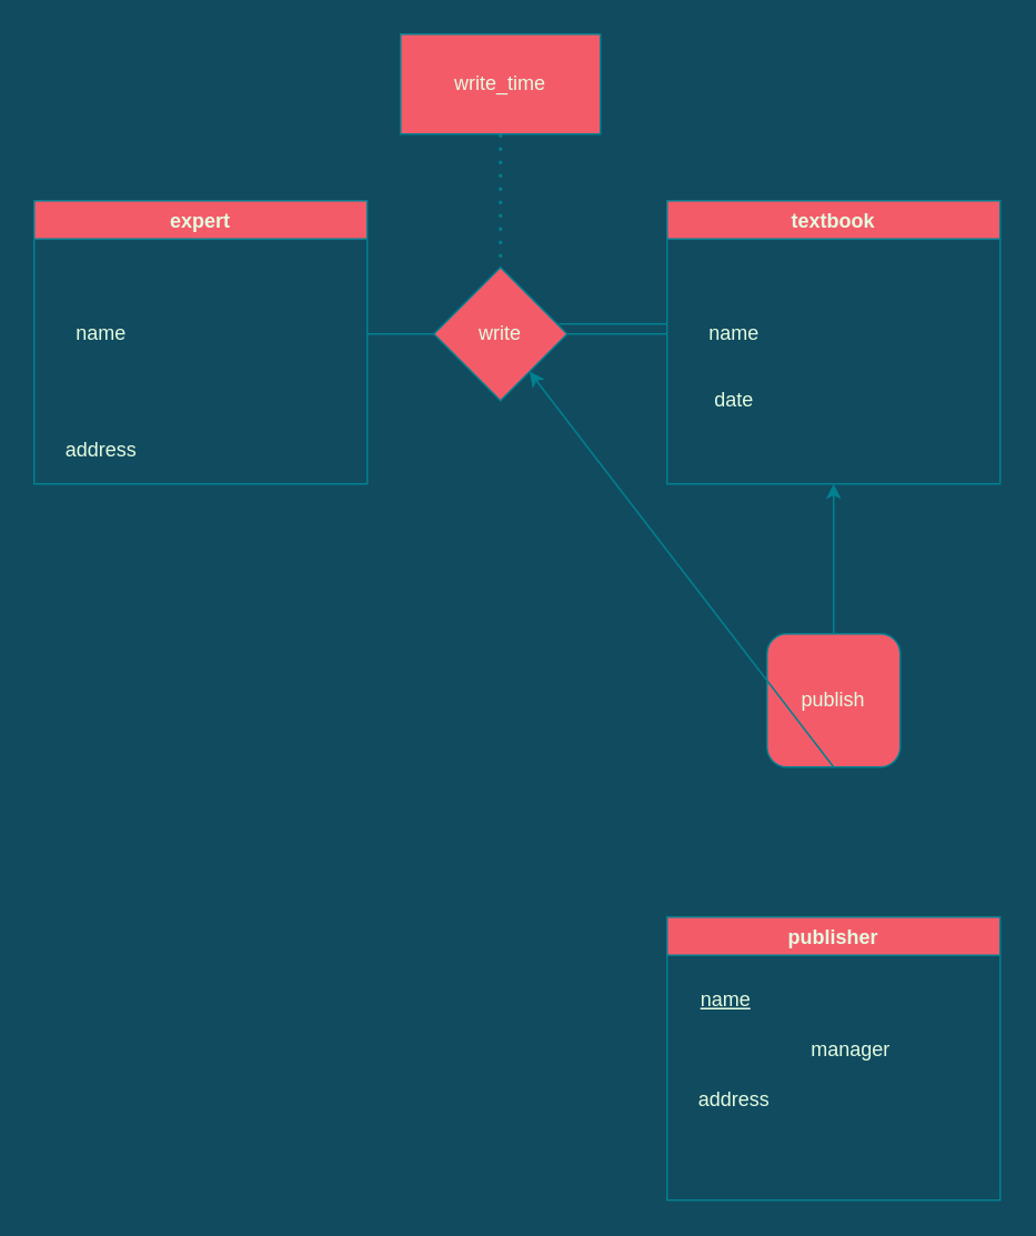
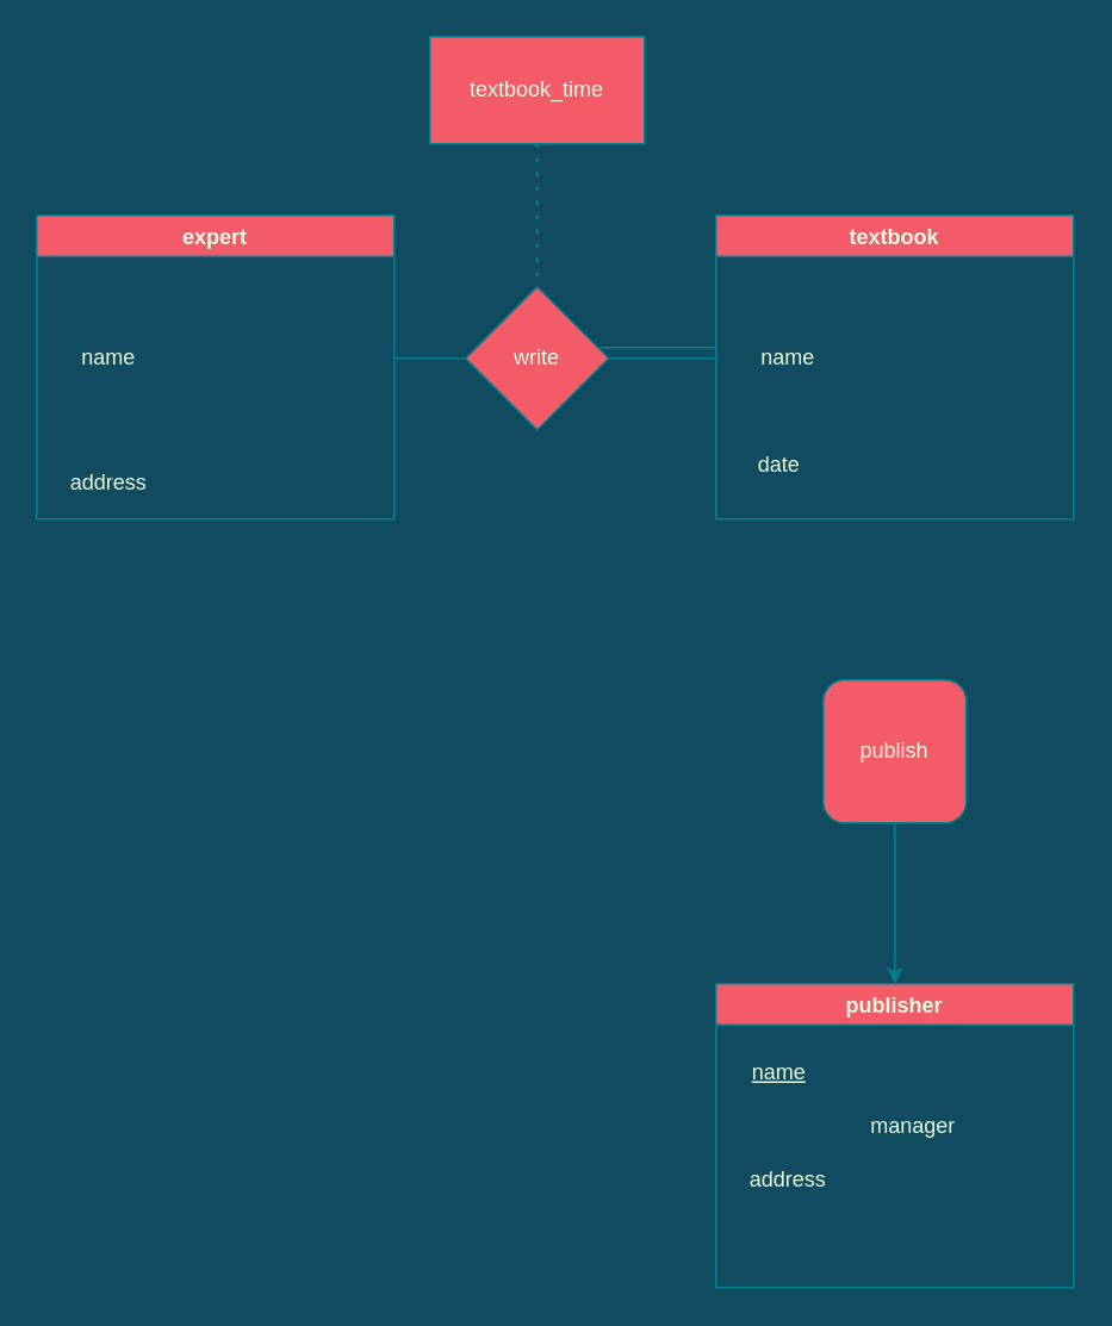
- <mxCell id="17" value="write_time" style="rounded=0;whiteSpace=wrap;html=1;fillColor=#F45B69;strokeColor=#028090;fontColor=#E4FDE1;" parent="1" vertex="1"><mxGeometry x="240" y="20" width="120" height="60" as="geometry" /></mxCell>
+ <mxCell id="17" value="textbook_time" style="rounded=0;whiteSpace=wrap;html=1;fillColor=#F45B69;strokeColor=#028090;fontColor=#E4FDE1;" parent="1" vertex="1"><mxGeometry x="240" y="20" width="120" height="60" as="geometry" /></mxCell>
- <mxCell id="7" value="date" style="text;html=1;align=center;verticalAlign=middle;resizable=0;points=[];autosize=1;strokeColor=none;fillColor=none;fontColor=#E4FDE1;" parent="5" vertex="1"><mxGeometry x="20" y="110" width="40" height="20" as="geometry" /></mxCell>
+ <mxCell id="7" value="date" style="text;html=1;align=center;verticalAlign=middle;resizable=0;points=[];autosize=1;strokeColor=none;fillColor=none;fontColor=#E4FDE1;" parent="5" vertex="1"><mxGeometry x="15" y="130" width="40" height="20" as="geometry" /></mxCell>
- <mxCell id="19" value="" style="endArrow=classic;html=1;rounded=0;entryX=0.5;entryY=1;entryDx=0;entryDy=0;exitX=0.5;exitY=0;exitDx=0;exitDy=0;labelBackgroundColor=#114B5F;strokeColor=#028090;fontColor=#E4FDE1;" parent="1" source="18" target="5" edge="1"><mxGeometry width="50" height="50" relative="1" as="geometry"><mxPoint x="390" y="420" as="sourcePoint" /><mxPoint x="440" y="370" as="targetPoint" /></mxGeometry></mxCell>
- <mxCell id="20" value="" style="endArrow=classic;html=1;rounded=0;exitX=0.5;exitY=1;exitDx=0;exitDy=0;labelBackgroundColor=#114B5F;strokeColor=#028090;fontColor=#E4FDE1;" parent="1" source="18" target="12" edge="1"><mxGeometry width="50" height="50" relative="1" as="geometry"><mxPoint x="460" y="510" as="sourcePoint" /><mxPoint x="510" y="460" as="targetPoint" /></mxGeometry></mxCell>
+ <mxCell id="20" value="" style="endArrow=classic;html=1;rounded=0;entryX=0.5;entryY=0;entryDx=0;entryDy=0;exitX=0.5;exitY=1;exitDx=0;exitDy=0;labelBackgroundColor=#114B5F;strokeColor=#028090;fontColor=#E4FDE1;" parent="1" source="18" target="8" edge="1"><mxGeometry width="50" height="50" relative="1" as="geometry"><mxPoint x="460" y="510" as="sourcePoint" /><mxPoint x="510" y="460" as="targetPoint" /></mxGeometry></mxCell>
